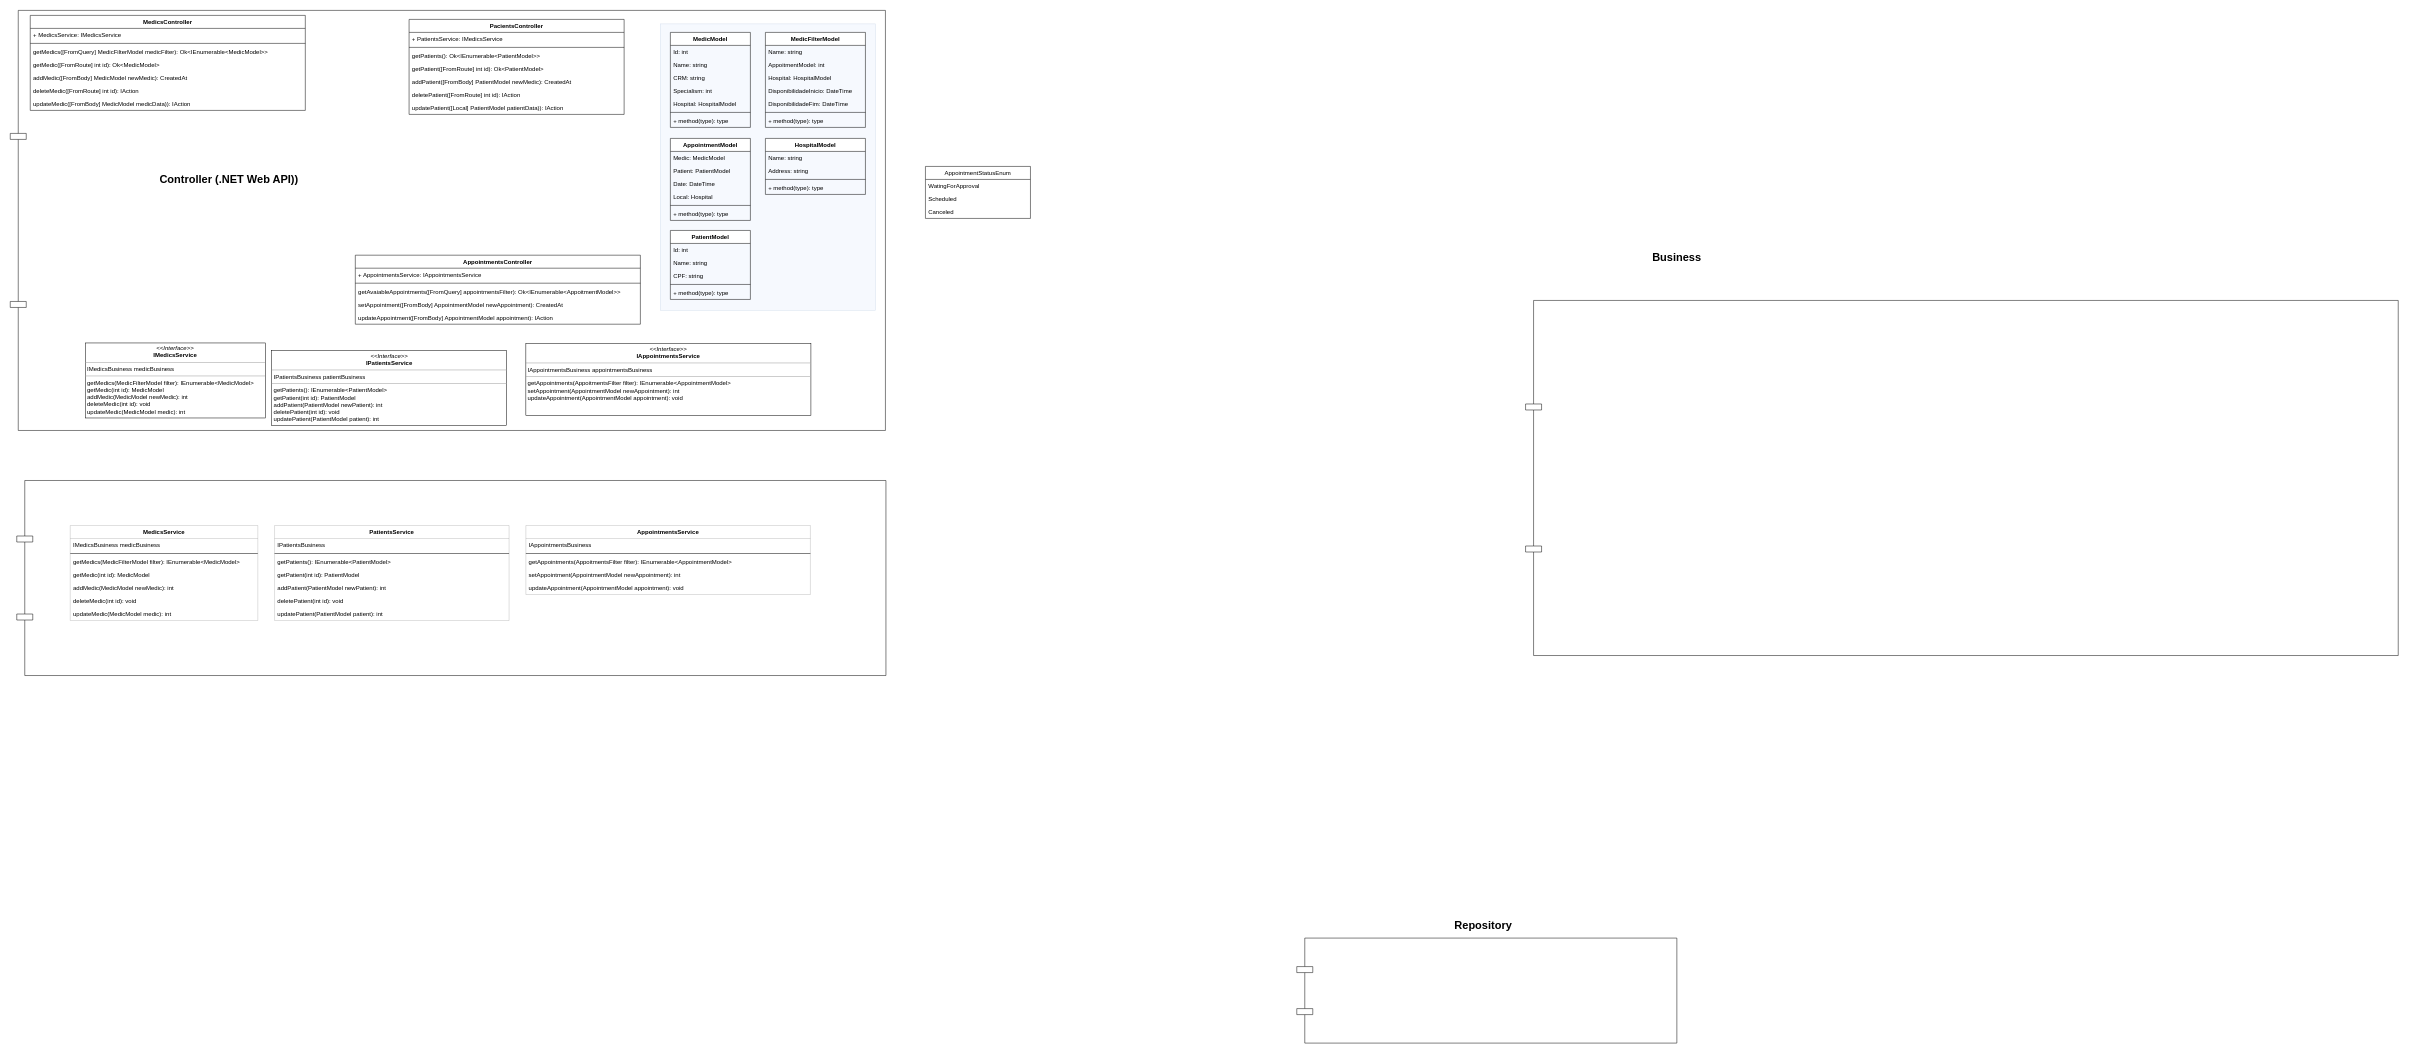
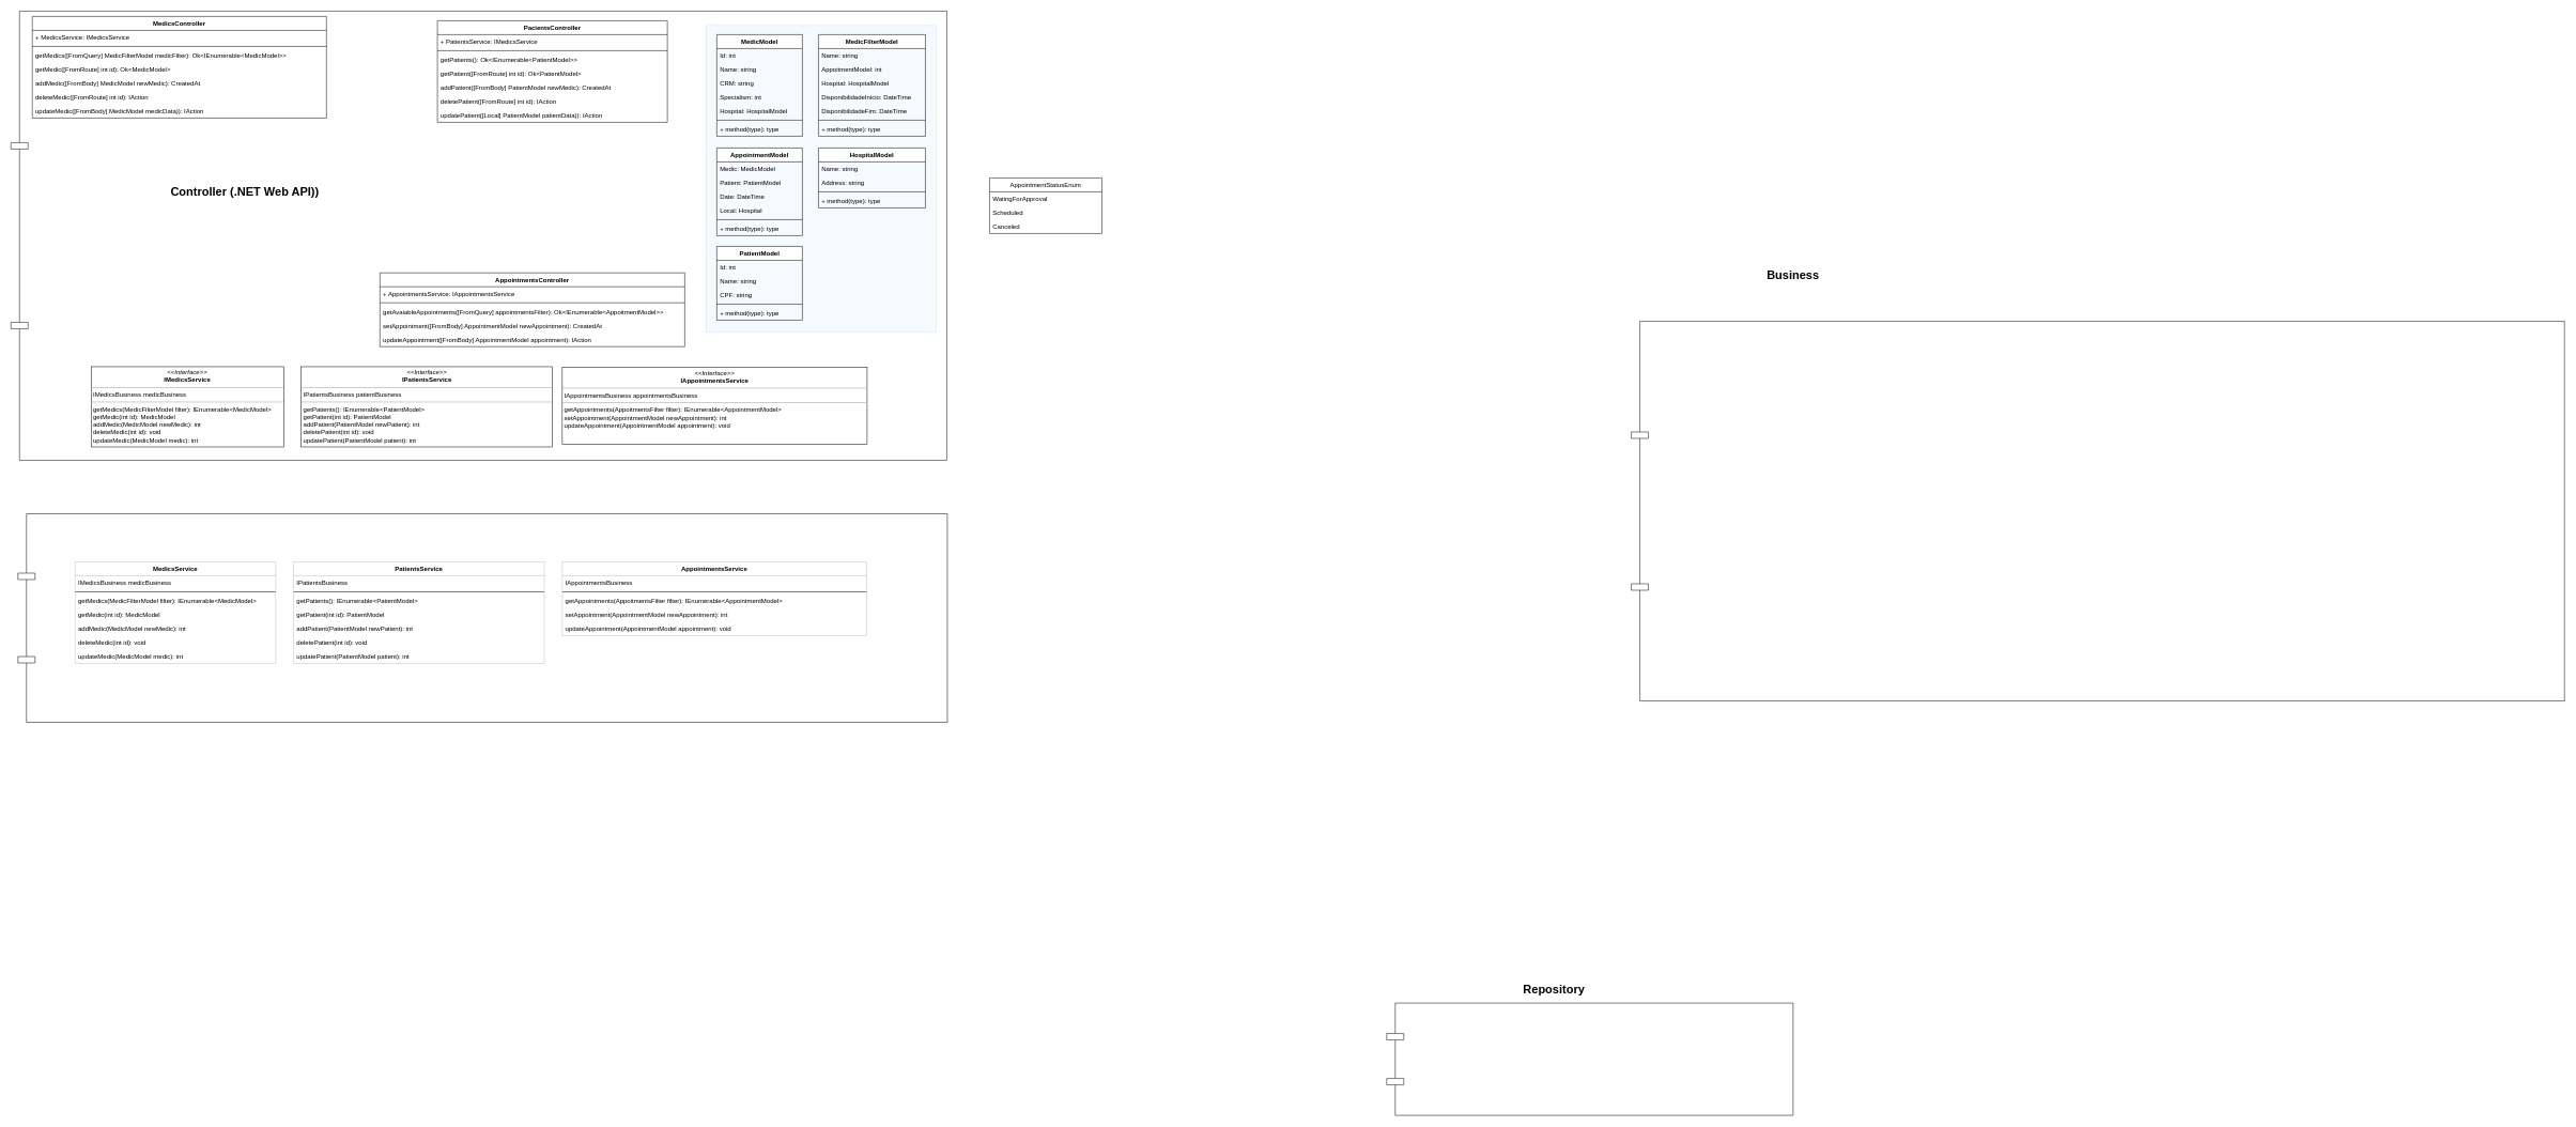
- <mxCell id="71" value="&lt;p style=&quot;margin: 0px ; margin-top: 4px ; text-align: center&quot;&gt;&lt;i&gt;&amp;lt;&amp;lt;Interface&amp;gt;&amp;gt;&lt;/i&gt;&lt;br&gt;&lt;b&gt;IPatientsService&lt;/b&gt;&lt;/p&gt;&lt;hr size=&quot;1&quot;&gt;&lt;p style=&quot;margin: 0px ; margin-left: 4px&quot;&gt;IPatientsBusiness patientBusiness&lt;/p&gt;&lt;hr size=&quot;1&quot;&gt;&lt;p style=&quot;margin: 0px ; margin-left: 4px&quot;&gt;getPatients(): IEnumerable&amp;lt;PatientModel&amp;gt;&lt;/p&gt;&lt;p style=&quot;margin: 0px ; margin-left: 4px&quot;&gt;getPatient(int id): PatientModel&lt;/p&gt;&lt;p style=&quot;margin: 0px ; margin-left: 4px&quot;&gt;addPatient(PatientModel newPatient): int&lt;/p&gt;&lt;p style=&quot;margin: 0px ; margin-left: 4px&quot;&gt;deletePatient(int id): void&lt;/p&gt;&lt;p style=&quot;margin: 0px ; margin-left: 4px&quot;&gt;updatePatient(PatientModel patient): int&lt;/p&gt;" style="verticalAlign=top;align=left;overflow=fill;fontSize=12;fontFamily=Helvetica;html=1;" vertex="1" parent="1"><mxGeometry x="542.5" y="700" width="470" height="150" as="geometry" /></mxCell>
+ <mxCell id="71" value="&lt;p style=&quot;margin: 0px ; margin-top: 4px ; text-align: center&quot;&gt;&lt;i&gt;&amp;lt;&amp;lt;Interface&amp;gt;&amp;gt;&lt;/i&gt;&lt;br&gt;&lt;b&gt;IPatientsService&lt;/b&gt;&lt;/p&gt;&lt;hr size=&quot;1&quot;&gt;&lt;p style=&quot;margin: 0px ; margin-left: 4px&quot;&gt;IPatientsBusiness patientBusiness&lt;/p&gt;&lt;hr size=&quot;1&quot;&gt;&lt;p style=&quot;margin: 0px ; margin-left: 4px&quot;&gt;getPatients(): IEnumerable&amp;lt;PatientModel&amp;gt;&lt;/p&gt;&lt;p style=&quot;margin: 0px ; margin-left: 4px&quot;&gt;getPatient(int id): PatientModel&lt;/p&gt;&lt;p style=&quot;margin: 0px ; margin-left: 4px&quot;&gt;addPatient(PatientModel newPatient): int&lt;/p&gt;&lt;p style=&quot;margin: 0px ; margin-left: 4px&quot;&gt;deletePatient(int id): void&lt;/p&gt;&lt;p style=&quot;margin: 0px ; margin-left: 4px&quot;&gt;updatePatient(PatientModel patient): int&lt;/p&gt;" style="verticalAlign=top;align=left;overflow=fill;fontSize=12;fontFamily=Helvetica;html=1;" vertex="1" parent="1"><mxGeometry x="562.5" y="685" width="470" height="150" as="geometry" /></mxCell>
- <mxCell id="6" value="Repository" style="text;html=1;strokeColor=none;fillColor=none;align=center;verticalAlign=middle;whiteSpace=wrap;rounded=0;fontSize=22;fontStyle=1" parent="1" vertex="1"><mxGeometry x="2812.5" y="1840" width="305" height="20" as="geometry" /></mxCell>
+ <mxCell id="6" value="Repository" style="text;html=1;strokeColor=none;fillColor=none;align=center;verticalAlign=middle;whiteSpace=wrap;rounded=0;fontSize=22;fontStyle=1" parent="1" vertex="1"><mxGeometry x="2752.5" y="1840" width="305" height="20" as="geometry" /></mxCell>
